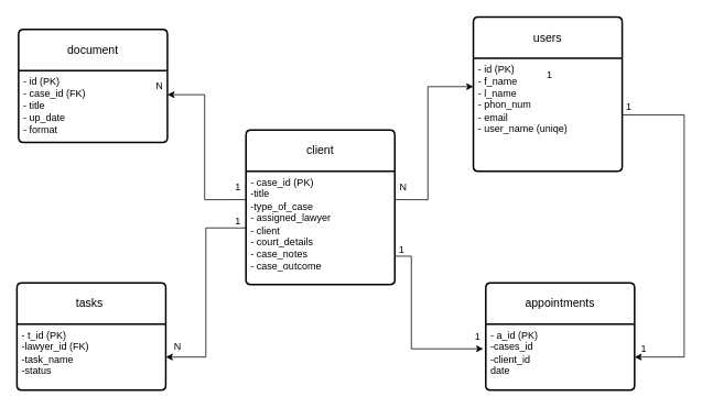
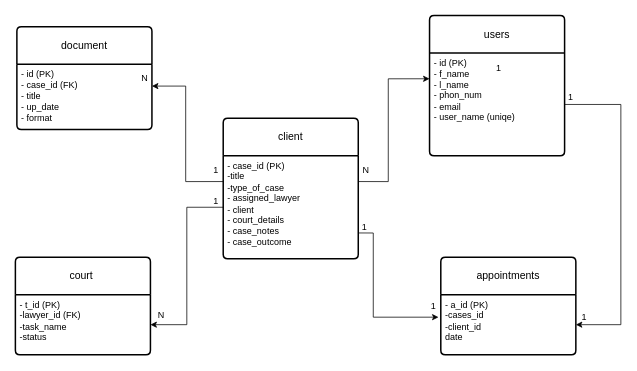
- <mxCell id="16" value="tasks&amp;nbsp;" style="swimlane;childLayout=stackLayout;horizontal=1;startSize=50;horizontalStack=0;rounded=1;fontSize=14;fontStyle=0;strokeWidth=2;resizeParent=0;resizeLast=1;shadow=0;dashed=0;align=center;arcSize=4;whiteSpace=wrap;html=1;" vertex="1" parent="1"><mxGeometry x="20" y="342" width="180" height="130" as="geometry" /></mxCell>
+ <mxCell id="16" value="court&amp;nbsp;" style="swimlane;childLayout=stackLayout;horizontal=1;startSize=50;horizontalStack=0;rounded=1;fontSize=14;fontStyle=0;strokeWidth=2;resizeParent=0;resizeLast=1;shadow=0;dashed=0;align=center;arcSize=4;whiteSpace=wrap;html=1;" vertex="1" parent="1"><mxGeometry x="20" y="342" width="180" height="130" as="geometry" /></mxCell>
